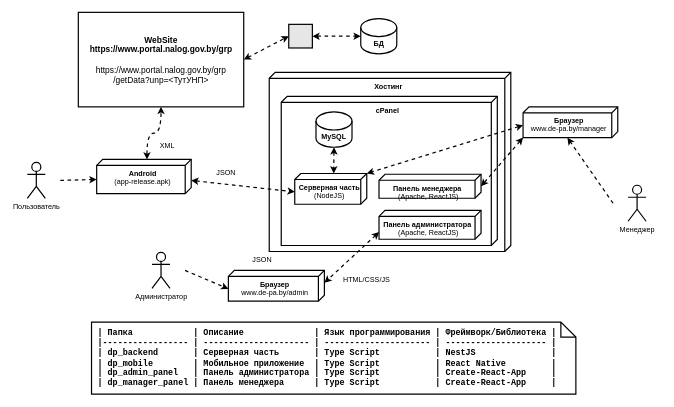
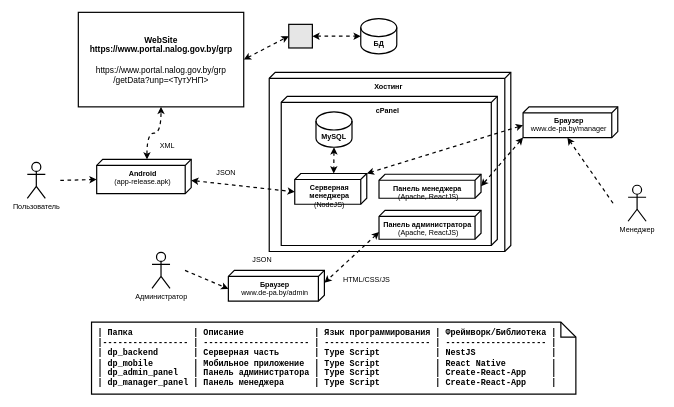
- <mxCell id="10" value="&lt;b&gt;Серверная часть&lt;/b&gt;&lt;br&gt;(NodeJS)&lt;br&gt;" style="verticalAlign=top;align=center;shape=cube;size=10;direction=south;html=1;boundedLbl=1;spacingLeft=5;whiteSpace=wrap;strokeWidth=2;" parent="1" vertex="1"><mxGeometry x="490.59" y="288.48" width="120" height="51.26" as="geometry" /></mxCell>
+ <mxCell id="10" value="&lt;b&gt;Серверная менеджера&lt;/b&gt;&lt;br&gt;(NodeJS)&lt;br&gt;" style="verticalAlign=top;align=center;shape=cube;size=10;direction=south;html=1;boundedLbl=1;spacingLeft=5;whiteSpace=wrap;strokeWidth=2;" parent="1" vertex="1"><mxGeometry x="490.59" y="288.48" width="120" height="51.26" as="geometry" /></mxCell>
